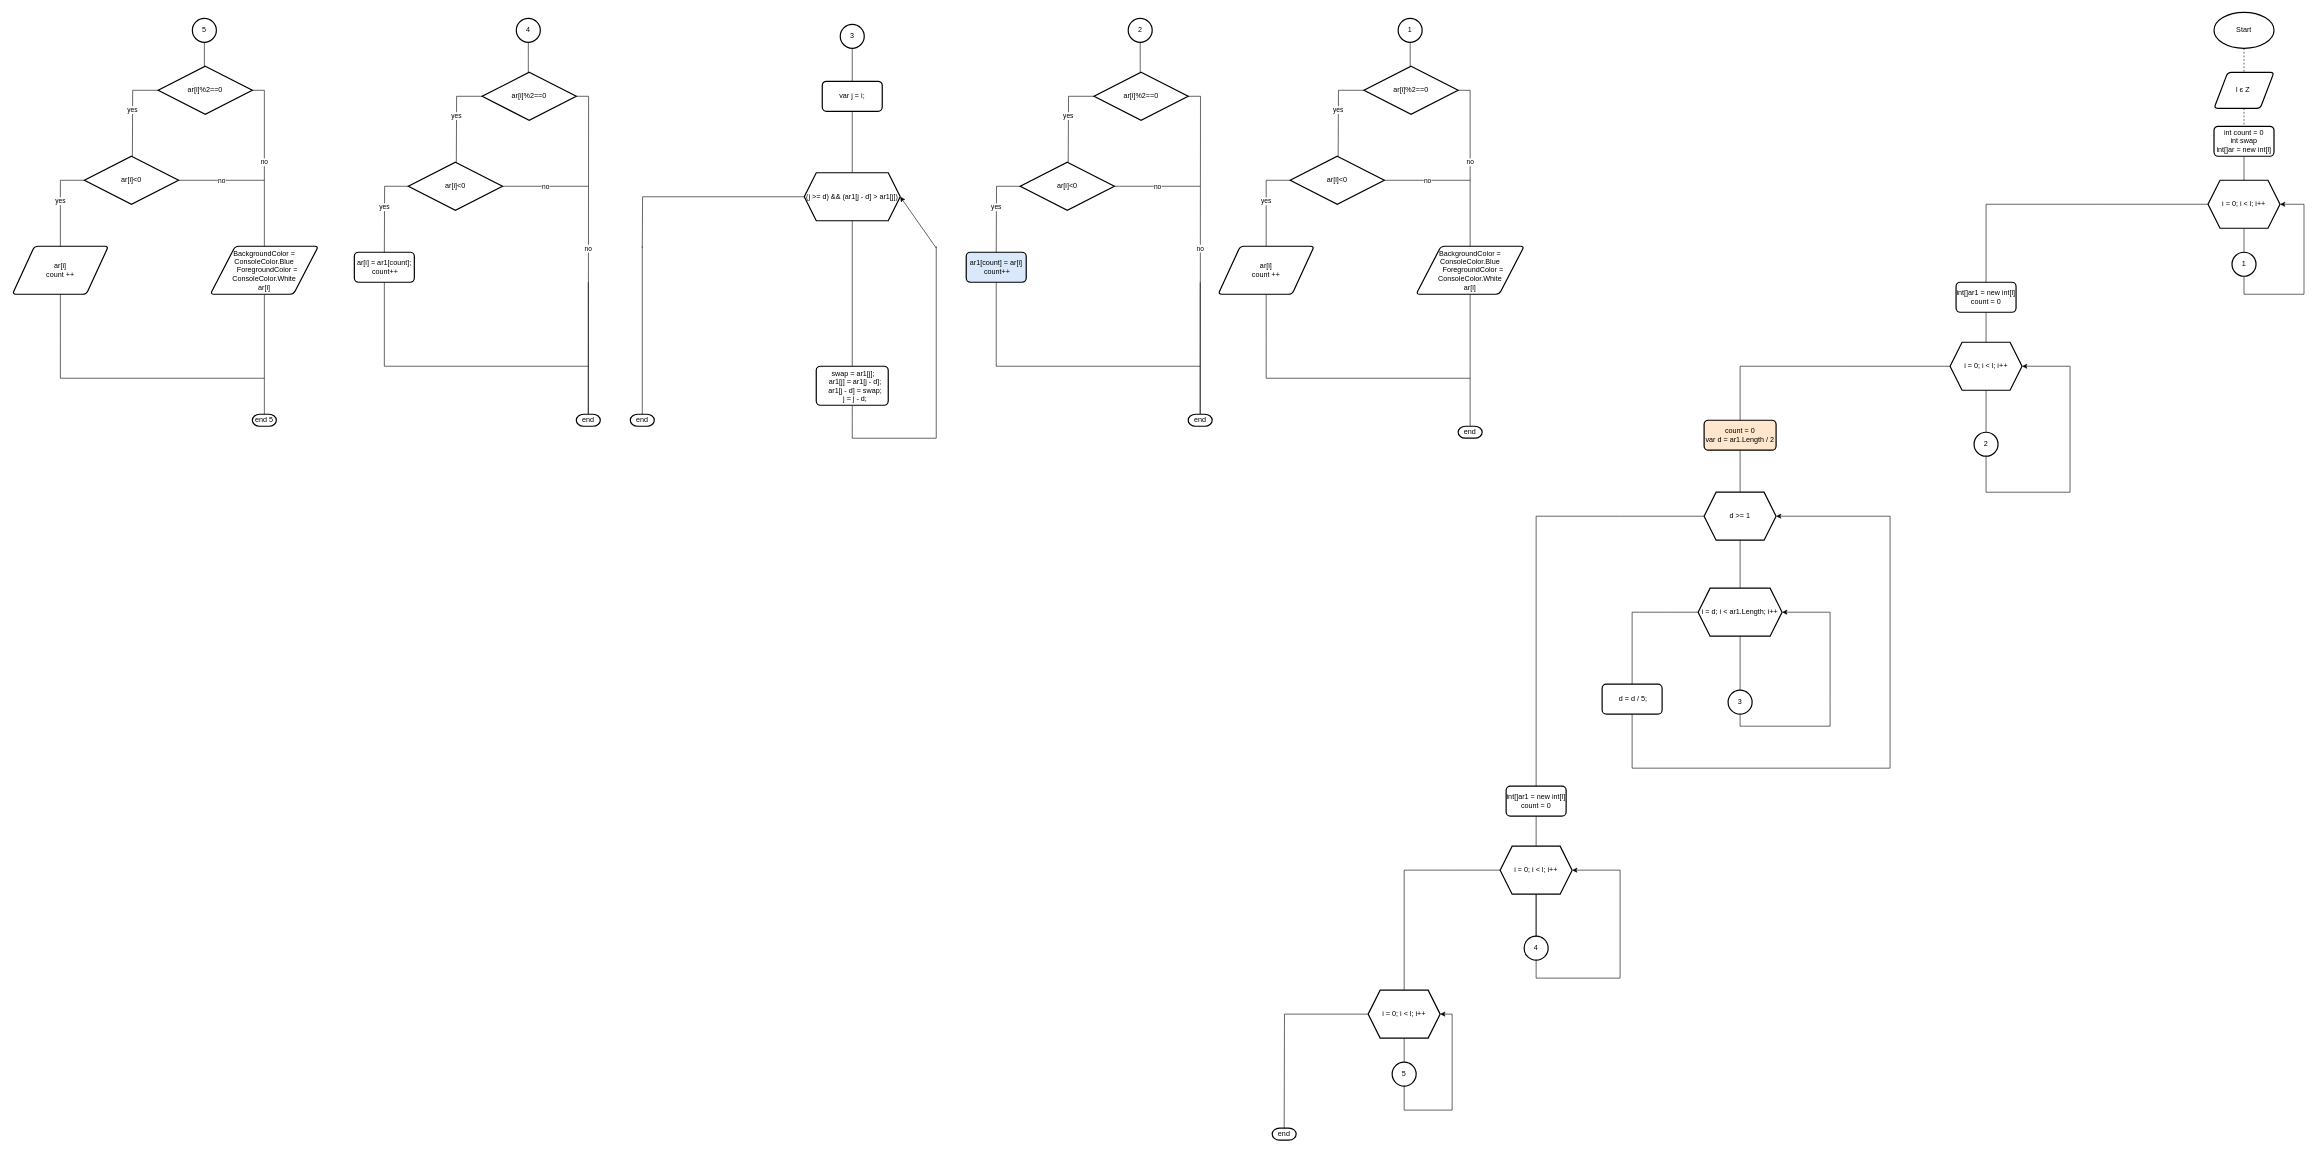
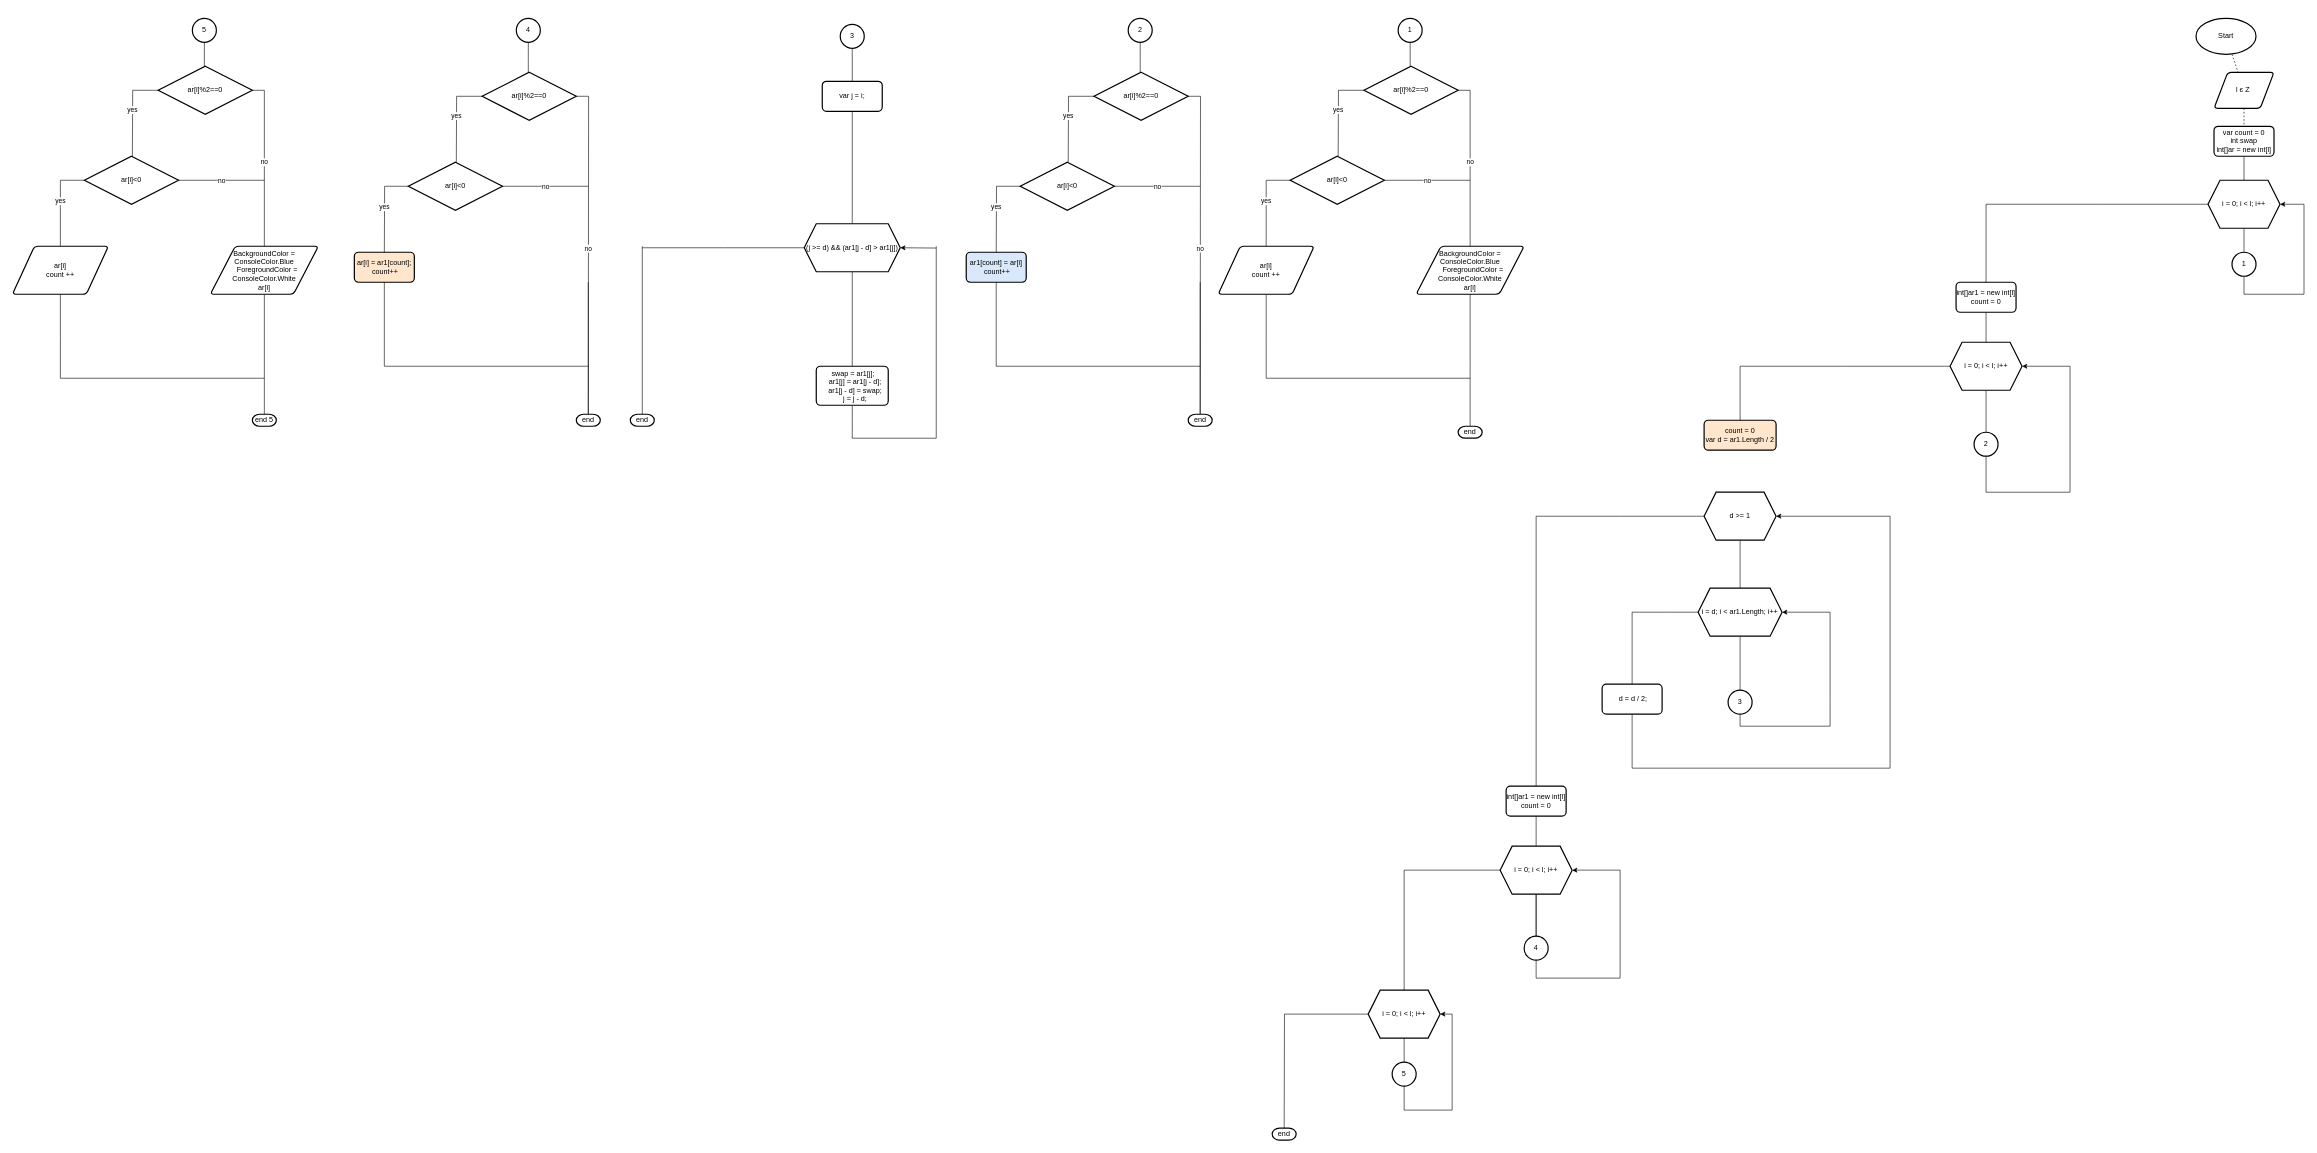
- <mxCell id="3" value="Start" style="strokeWidth=2;html=1;shape=mxgraph.flowchart.start_2;whiteSpace=wrap;" vertex="1" parent="1"><mxGeometry x="3690" y="20" width="100" height="60" as="geometry" /></mxCell>
+ <mxCell id="3" value="Start" style="strokeWidth=2;html=1;shape=mxgraph.flowchart.start_2;whiteSpace=wrap;" vertex="1" parent="1"><mxGeometry x="3660" y="30" width="100" height="60" as="geometry" /></mxCell>
- <mxCell id="7" value="&lt;span style=&quot;font-family: &amp;#34;helvetica&amp;#34; ; font-size: 12px ; font-style: normal ; font-weight: 400 ; letter-spacing: normal ; text-align: center ; text-indent: 0px ; text-transform: none ; word-spacing: 0px ; display: inline ; float: none&quot;&gt;&lt;span style=&quot;background-color: rgb(255 , 255 , 255)&quot;&gt;int count = 0&lt;br&gt;&lt;/span&gt;int swap&lt;br&gt;int[]ar = new int[l]&lt;br&gt;&lt;/span&gt;" style="rounded=1;whiteSpace=wrap;html=1;absoluteArcSize=1;arcSize=14;strokeWidth=2;" vertex="1" parent="1"><mxGeometry x="3690" y="210" width="100" height="50" as="geometry" /></mxCell>
+ <mxCell id="7" value="&lt;span style=&quot;font-family: &amp;#34;helvetica&amp;#34; ; font-size: 12px ; font-style: normal ; font-weight: 400 ; letter-spacing: normal ; text-align: center ; text-indent: 0px ; text-transform: none ; word-spacing: 0px ; display: inline ; float: none&quot;&gt;&lt;span style=&quot;background-color: rgb(255 , 255 , 255)&quot;&gt;var count = 0&lt;br&gt;&lt;/span&gt;int swap&lt;br&gt;int[]ar = new int[l]&lt;br&gt;&lt;/span&gt;" style="rounded=1;whiteSpace=wrap;html=1;absoluteArcSize=1;arcSize=14;strokeWidth=2;" vertex="1" parent="1"><mxGeometry x="3690" y="210" width="100" height="50" as="geometry" /></mxCell>
- <mxCell id="61" value="(j &amp;gt;= d) &amp;amp;&amp;amp; (ar1[j - d] &amp;gt; ar1[j])" style="shape=hexagon;perimeter=hexagonPerimeter2;whiteSpace=wrap;html=1;fixedSize=1;strokeWidth=2;" vertex="1" parent="1"><mxGeometry x="1340" y="287.5" width="160" height="80" as="geometry" /></mxCell>
+ <mxCell id="61" value="(j &amp;gt;= d) &amp;amp;&amp;amp; (ar1[j - d] &amp;gt; ar1[j])" style="shape=hexagon;perimeter=hexagonPerimeter2;whiteSpace=wrap;html=1;fixedSize=1;strokeWidth=2;" vertex="1" parent="1"><mxGeometry x="1340" y="372.5" width="160" height="80" as="geometry" /></mxCell>
- <mxCell id="96" value="&lt;span style=&quot;text-align: center ; text-indent: 0px ; display: inline ; float: none&quot;&gt;&lt;font face=&quot;helvetica&quot;&gt;&lt;div&gt;ar[i] = ar1[count];&lt;/div&gt;&lt;div&gt;&amp;nbsp;count++&lt;/div&gt;&lt;/font&gt;&lt;/span&gt;" style="rounded=1;whiteSpace=wrap;html=1;absoluteArcSize=1;arcSize=14;strokeWidth=2;" vertex="1" parent="1"><mxGeometry x="590" y="420" width="100" height="50" as="geometry" /></mxCell>
+ <mxCell id="96" value="&lt;span style=&quot;text-align: center ; text-indent: 0px ; display: inline ; float: none&quot;&gt;&lt;font face=&quot;helvetica&quot;&gt;&lt;div&gt;ar[i] = ar1[count];&lt;/div&gt;&lt;div&gt;&amp;nbsp;count++&lt;/div&gt;&lt;/font&gt;&lt;/span&gt;" style="rounded=1;whiteSpace=wrap;html=1;absoluteArcSize=1;arcSize=14;strokeWidth=2;fillColor=#ffe6cc;" vertex="1" parent="1"><mxGeometry x="590" y="420" width="100" height="50" as="geometry" /></mxCell>
- <mxCell id="45" style="edgeStyle=orthogonalEdgeStyle;rounded=0;orthogonalLoop=1;jettySize=auto;html=1;entryX=0.5;entryY=0;entryDx=0;entryDy=0;endArrow=none;endFill=0;" edge="1" parent="1" source="46" target="49"><mxGeometry relative="1" as="geometry" /></mxCell>
- <mxCell id="78" value="&lt;span style=&quot;text-align: center ; text-indent: 0px ; display: inline ; float: none&quot;&gt;&lt;font face=&quot;helvetica&quot;&gt;&amp;nbsp;d = d / 5;&lt;br&gt;&lt;/font&gt;&lt;/span&gt;" style="rounded=1;whiteSpace=wrap;html=1;absoluteArcSize=1;arcSize=14;strokeWidth=2;" vertex="1" parent="1"><mxGeometry x="2670" y="1140" width="100" height="50" as="geometry" /></mxCell>
+ <mxCell id="78" value="&lt;span style=&quot;text-align: center ; text-indent: 0px ; display: inline ; float: none&quot;&gt;&lt;font face=&quot;helvetica&quot;&gt;&amp;nbsp;d = d / 2;&lt;br&gt;&lt;/font&gt;&lt;/span&gt;" style="rounded=1;whiteSpace=wrap;html=1;absoluteArcSize=1;arcSize=14;strokeWidth=2;" vertex="1" parent="1"><mxGeometry x="2670" y="1140" width="100" height="50" as="geometry" /></mxCell>
